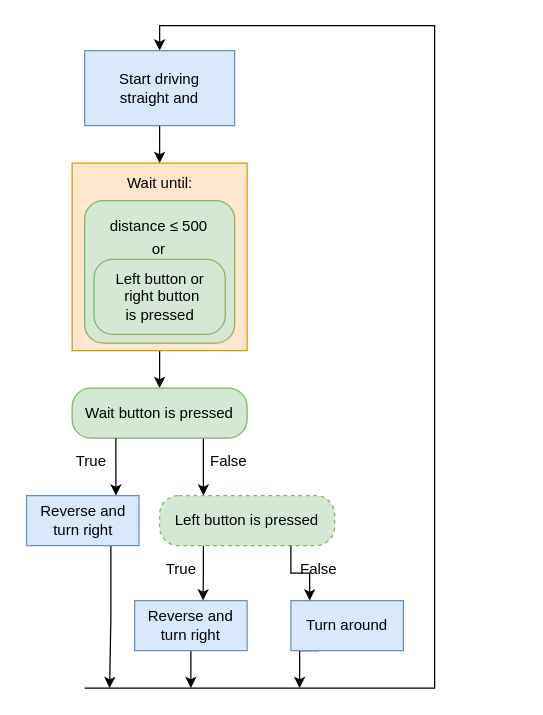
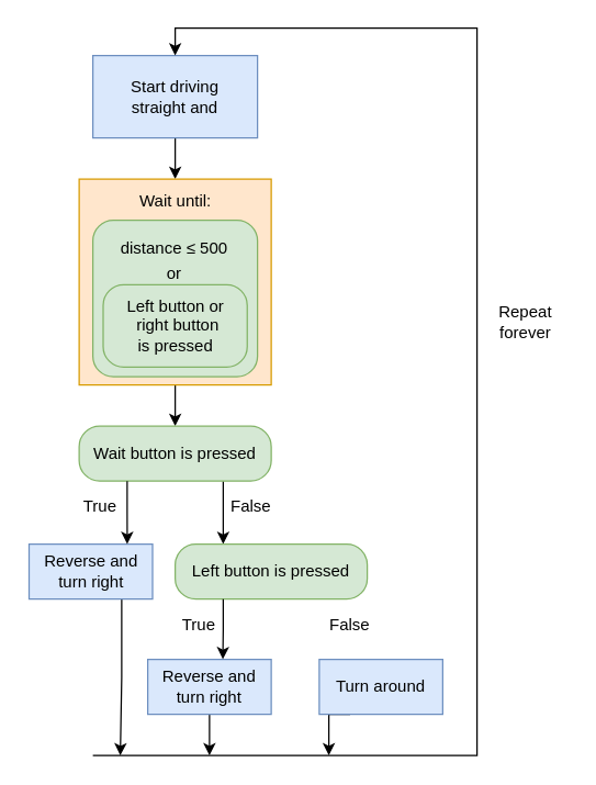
+ <mxCell id="7" value="Repeat&lt;br&gt;forever" style="text;html=1;align=center;verticalAlign=middle;resizable=0;points=[];autosize=1;strokeColor=none;fillColor=none;" parent="1" vertex="1"><mxGeometry x="352" y="214" width="60" height="40" as="geometry" /></mxCell>
- <mxCell id="17" value="Left button is pressed" style="rounded=1;whiteSpace=wrap;html=1;arcSize=30;absoluteArcSize=1;fillColor=#d5e8d4;strokeColor=#82b366;dashed=1;" vertex="1" parent="1"><mxGeometry x="127" y="396" width="140" height="40" as="geometry" /></mxCell>
+ <mxCell id="17" value="Left button is pressed" style="rounded=1;whiteSpace=wrap;html=1;arcSize=30;absoluteArcSize=1;fillColor=#d5e8d4;strokeColor=#82b366;" vertex="1" parent="1"><mxGeometry x="127" y="396" width="140" height="40" as="geometry" /></mxCell>
- <mxCell id="25" style="edgeStyle=orthogonalEdgeStyle;rounded=0;orthogonalLoop=1;jettySize=auto;html=1;exitX=0.75;exitY=1;exitDx=0;exitDy=0;entryX=0.167;entryY=0;entryDx=0;entryDy=0;entryPerimeter=0;" edge="1" parent="1" source="17" target="23"><mxGeometry relative="1" as="geometry" /></mxCell>
